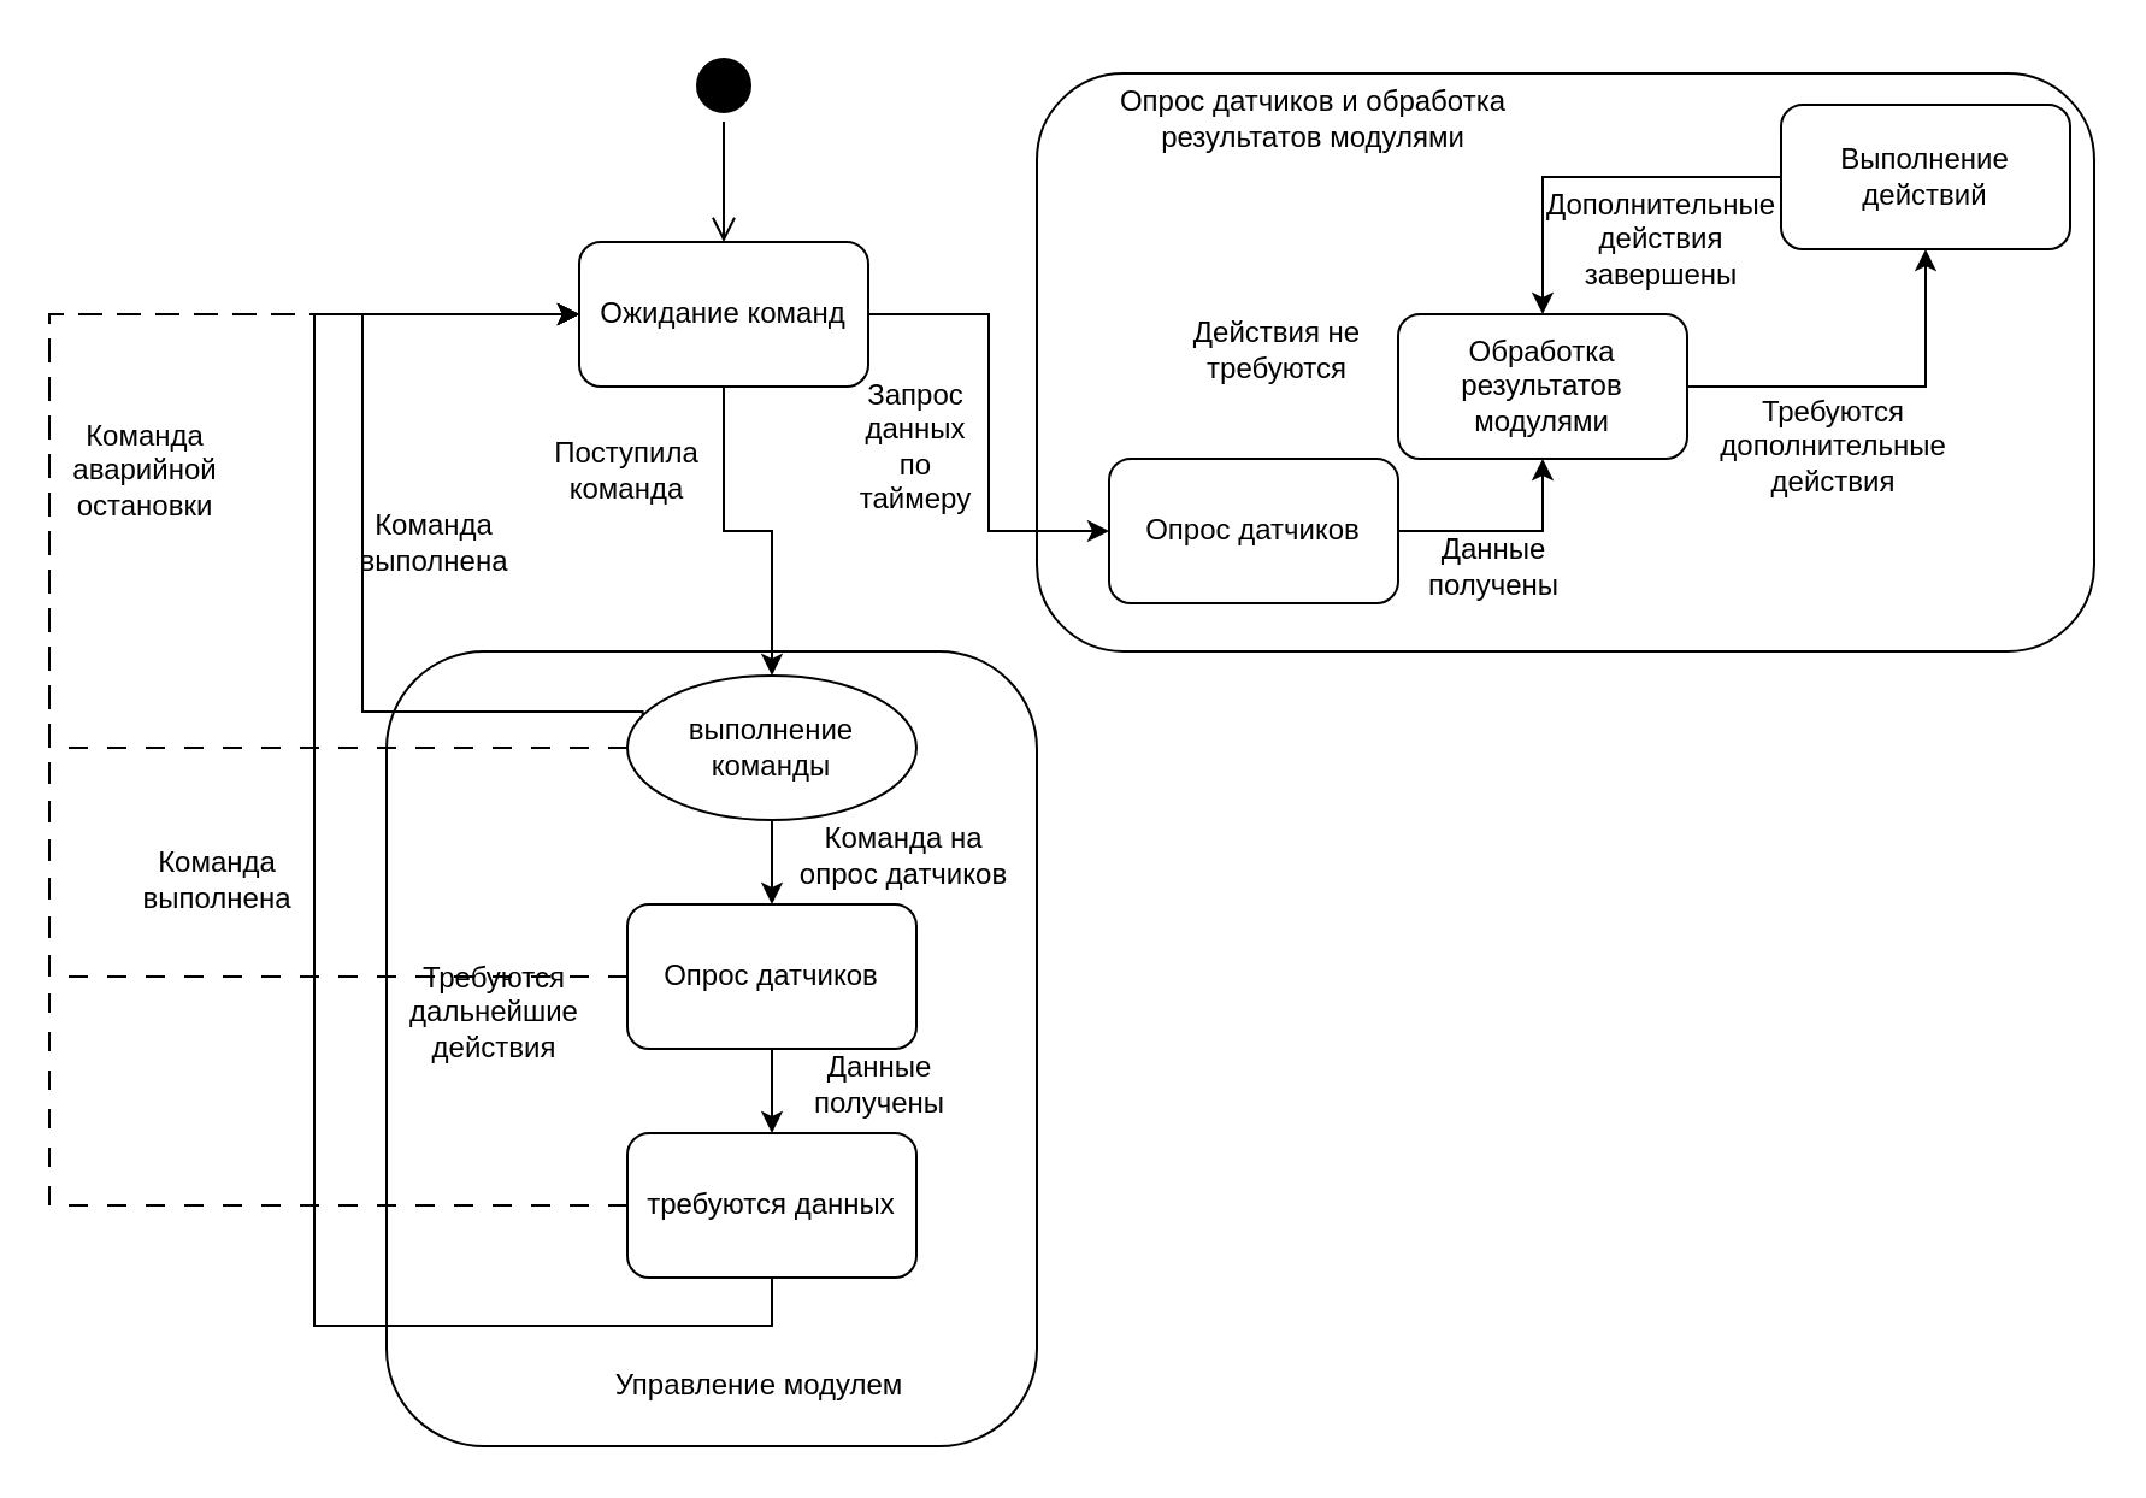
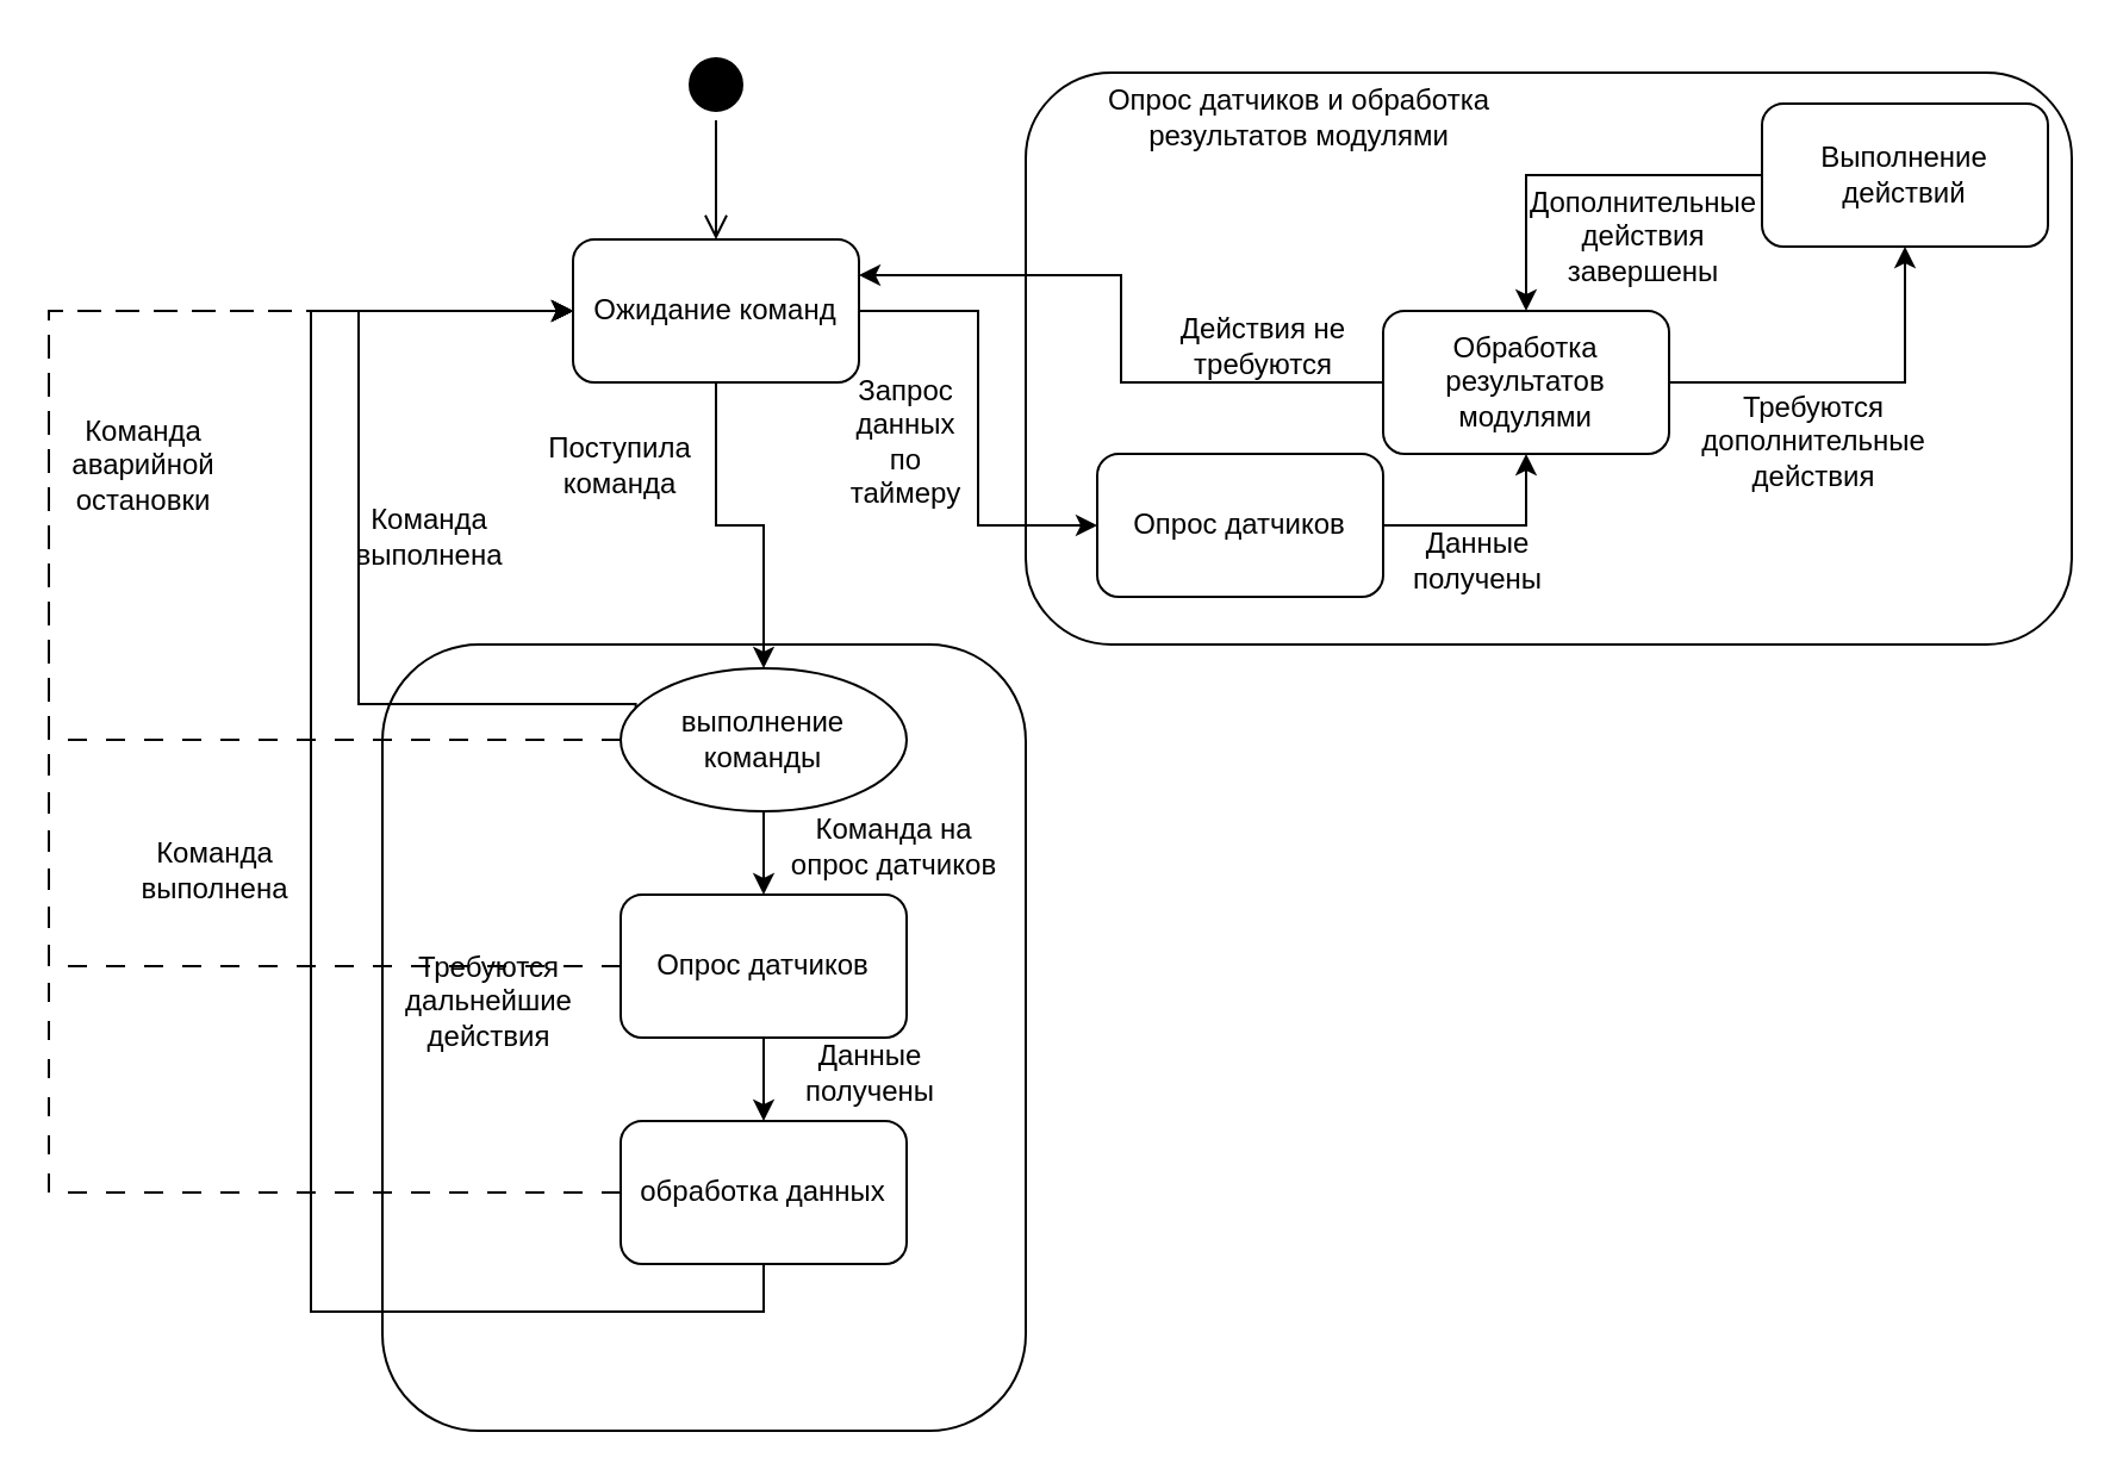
+ <mxCell id="12" style="edgeStyle=orthogonalEdgeStyle;rounded=0;orthogonalLoop=1;jettySize=auto;html=1;exitX=0;exitY=0.5;exitDx=0;exitDy=0;entryX=1;entryY=0.25;entryDx=0;entryDy=0;" edge="1" parent="1" source="14" target="8"><mxGeometry relative="1" as="geometry" /></mxCell>
- <mxCell id="23" value="требуются данных" style="rounded=1;whiteSpace=wrap;html=1;" vertex="1" parent="1"><mxGeometry x="260" y="470" width="120" height="60" as="geometry" /></mxCell>
+ <mxCell id="23" value="обработка данных" style="rounded=1;whiteSpace=wrap;html=1;" vertex="1" parent="1"><mxGeometry x="260" y="470" width="120" height="60" as="geometry" /></mxCell>
- <mxCell id="16" value="Управление модулем" style="text;html=1;strokeColor=none;fillColor=none;align=center;verticalAlign=middle;whiteSpace=wrap;rounded=0;" vertex="1" parent="1"><mxGeometry x="250" y="560" width="130" height="30" as="geometry" /></mxCell>
